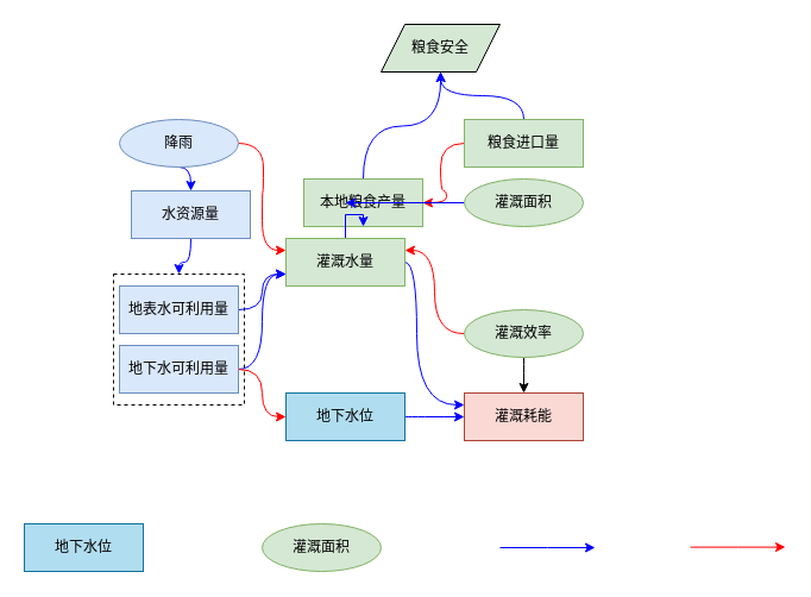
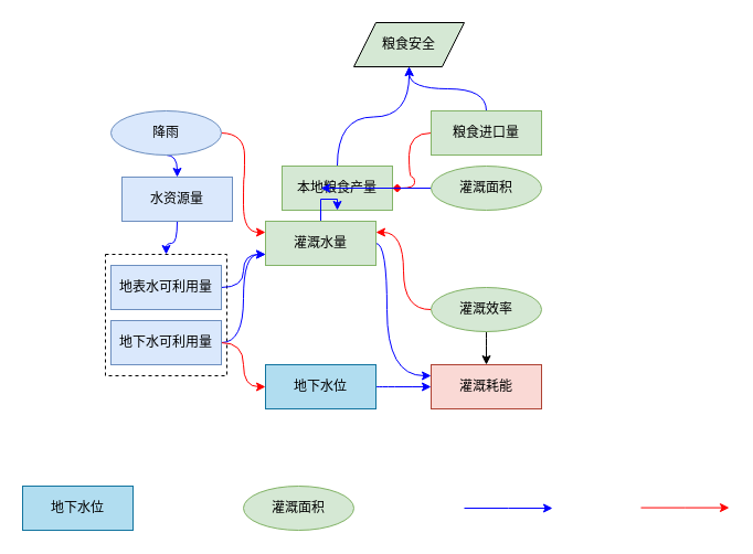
- <mxCell id="6" style="edgeStyle=orthogonalEdgeStyle;curved=1;rounded=0;orthogonalLoop=1;jettySize=auto;html=1;entryX=1;entryY=0.5;entryDx=0;entryDy=0;strokeColor=#FF0000;" edge="1" parent="1" source="7" target="4"><mxGeometry relative="1" as="geometry" /></mxCell>
+ <mxCell id="6" style="edgeStyle=orthogonalEdgeStyle;curved=1;rounded=0;orthogonalLoop=1;jettySize=auto;html=1;entryX=1;entryY=0.5;entryDx=0;entryDy=0;strokeColor=#FF0000;endArrow=diamond;" edge="1" parent="1" source="7" target="4"><mxGeometry relative="1" as="geometry" /></mxCell>
